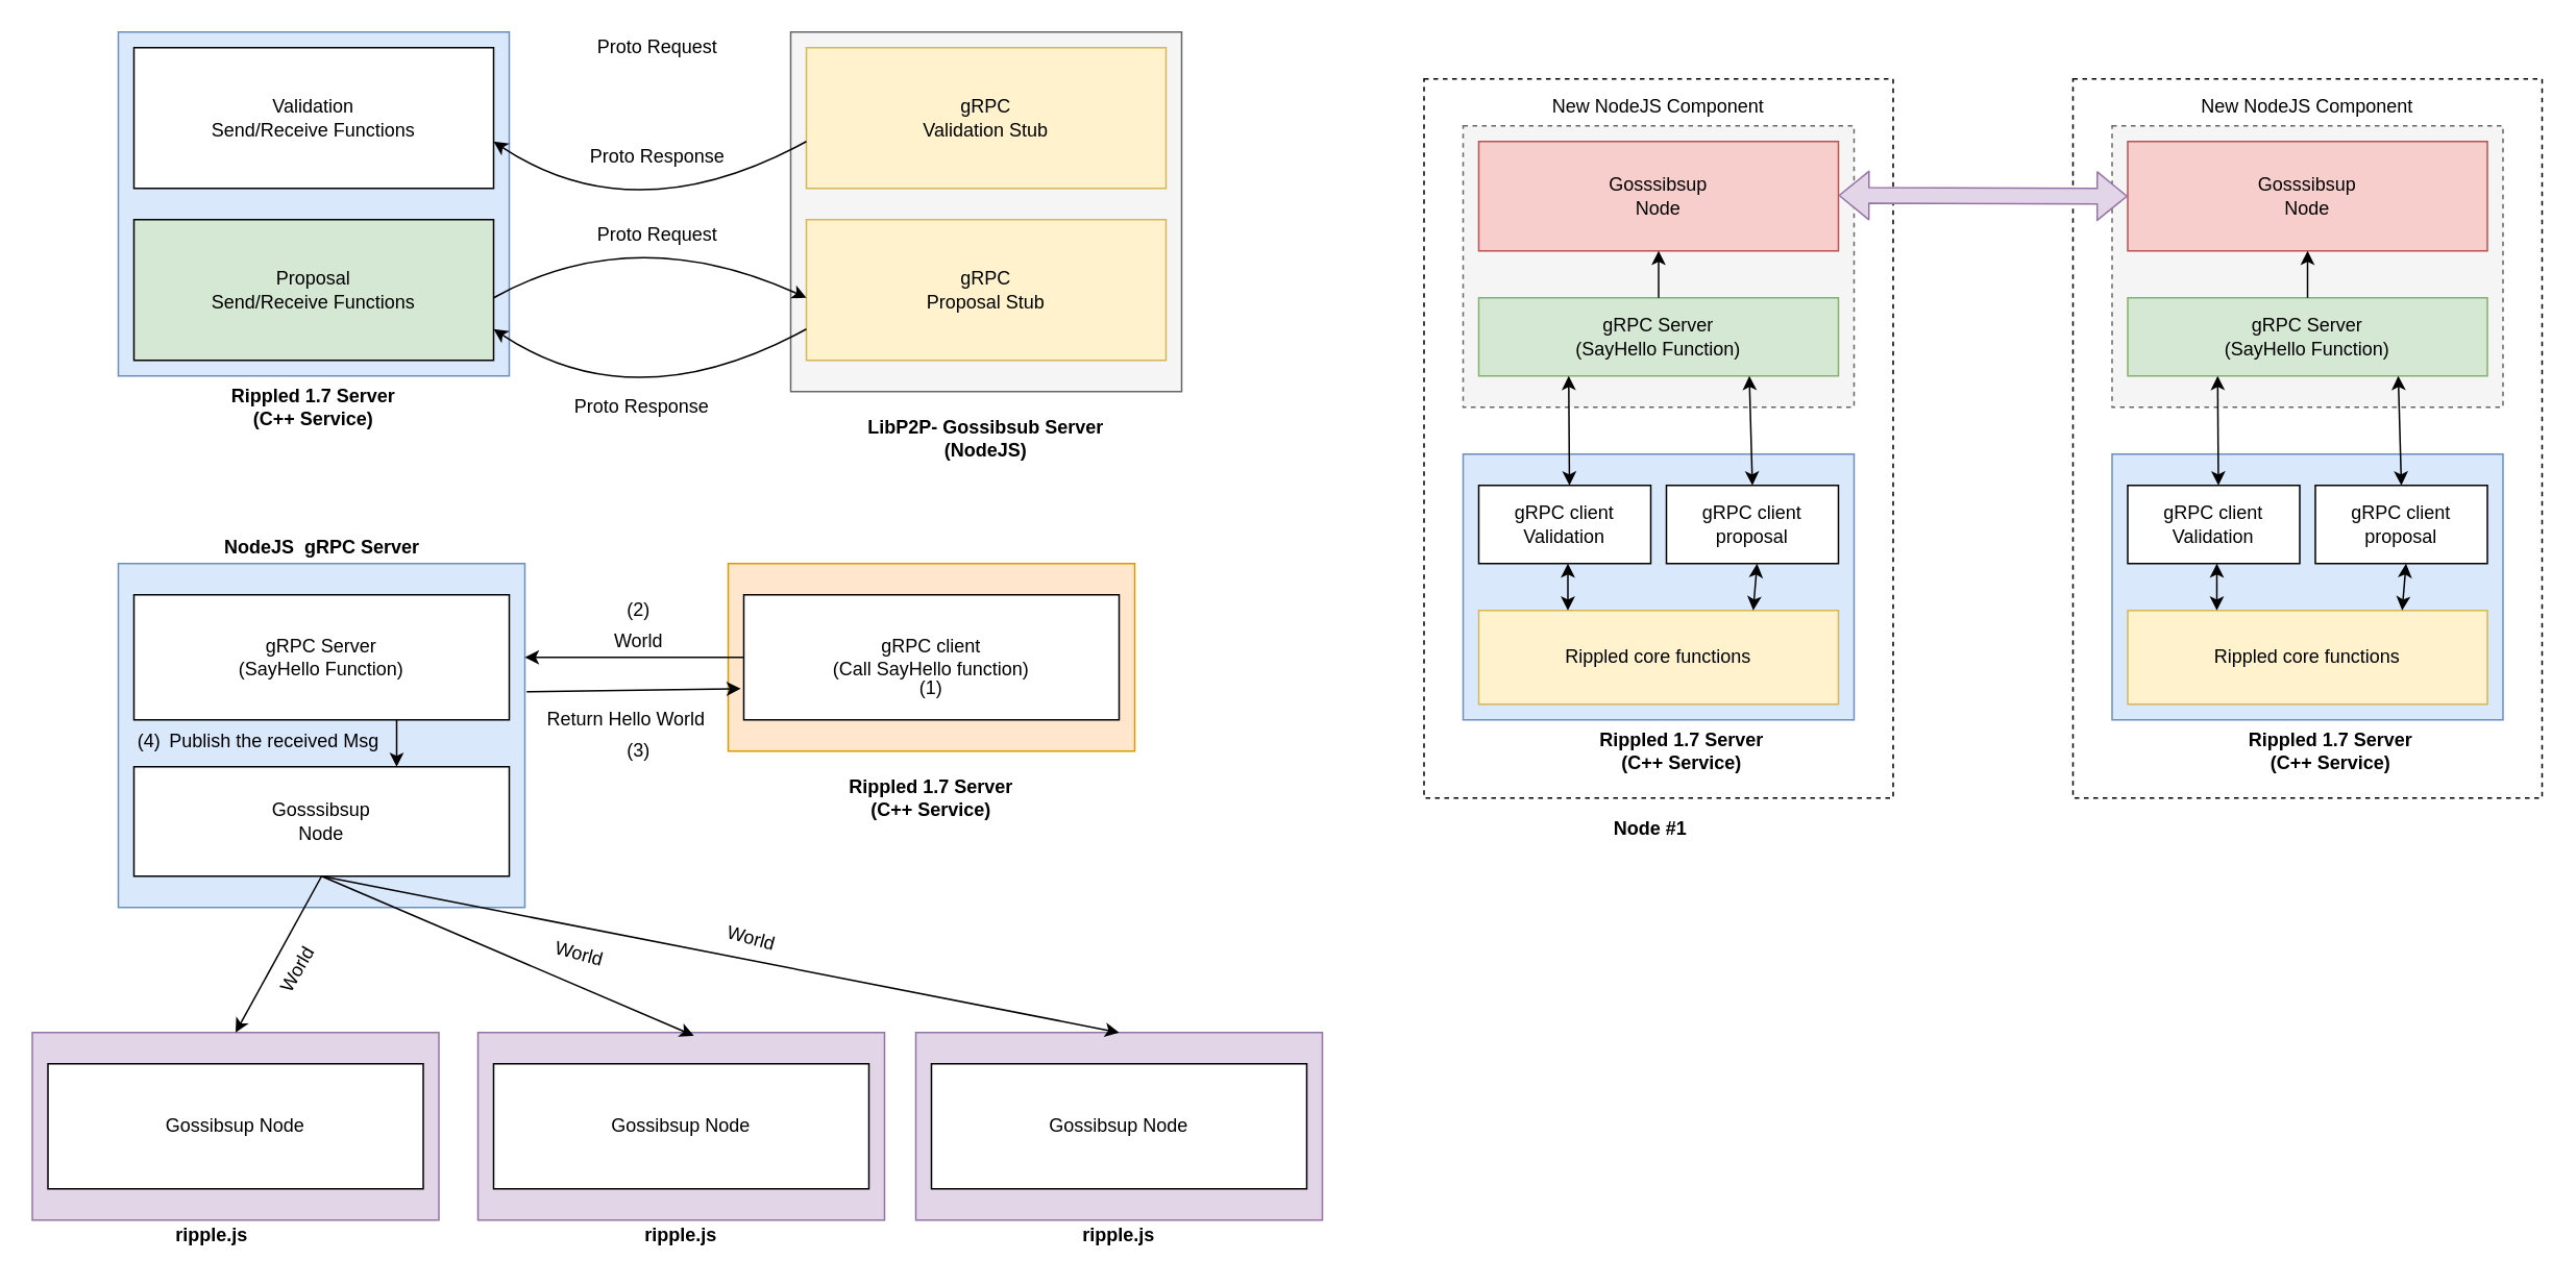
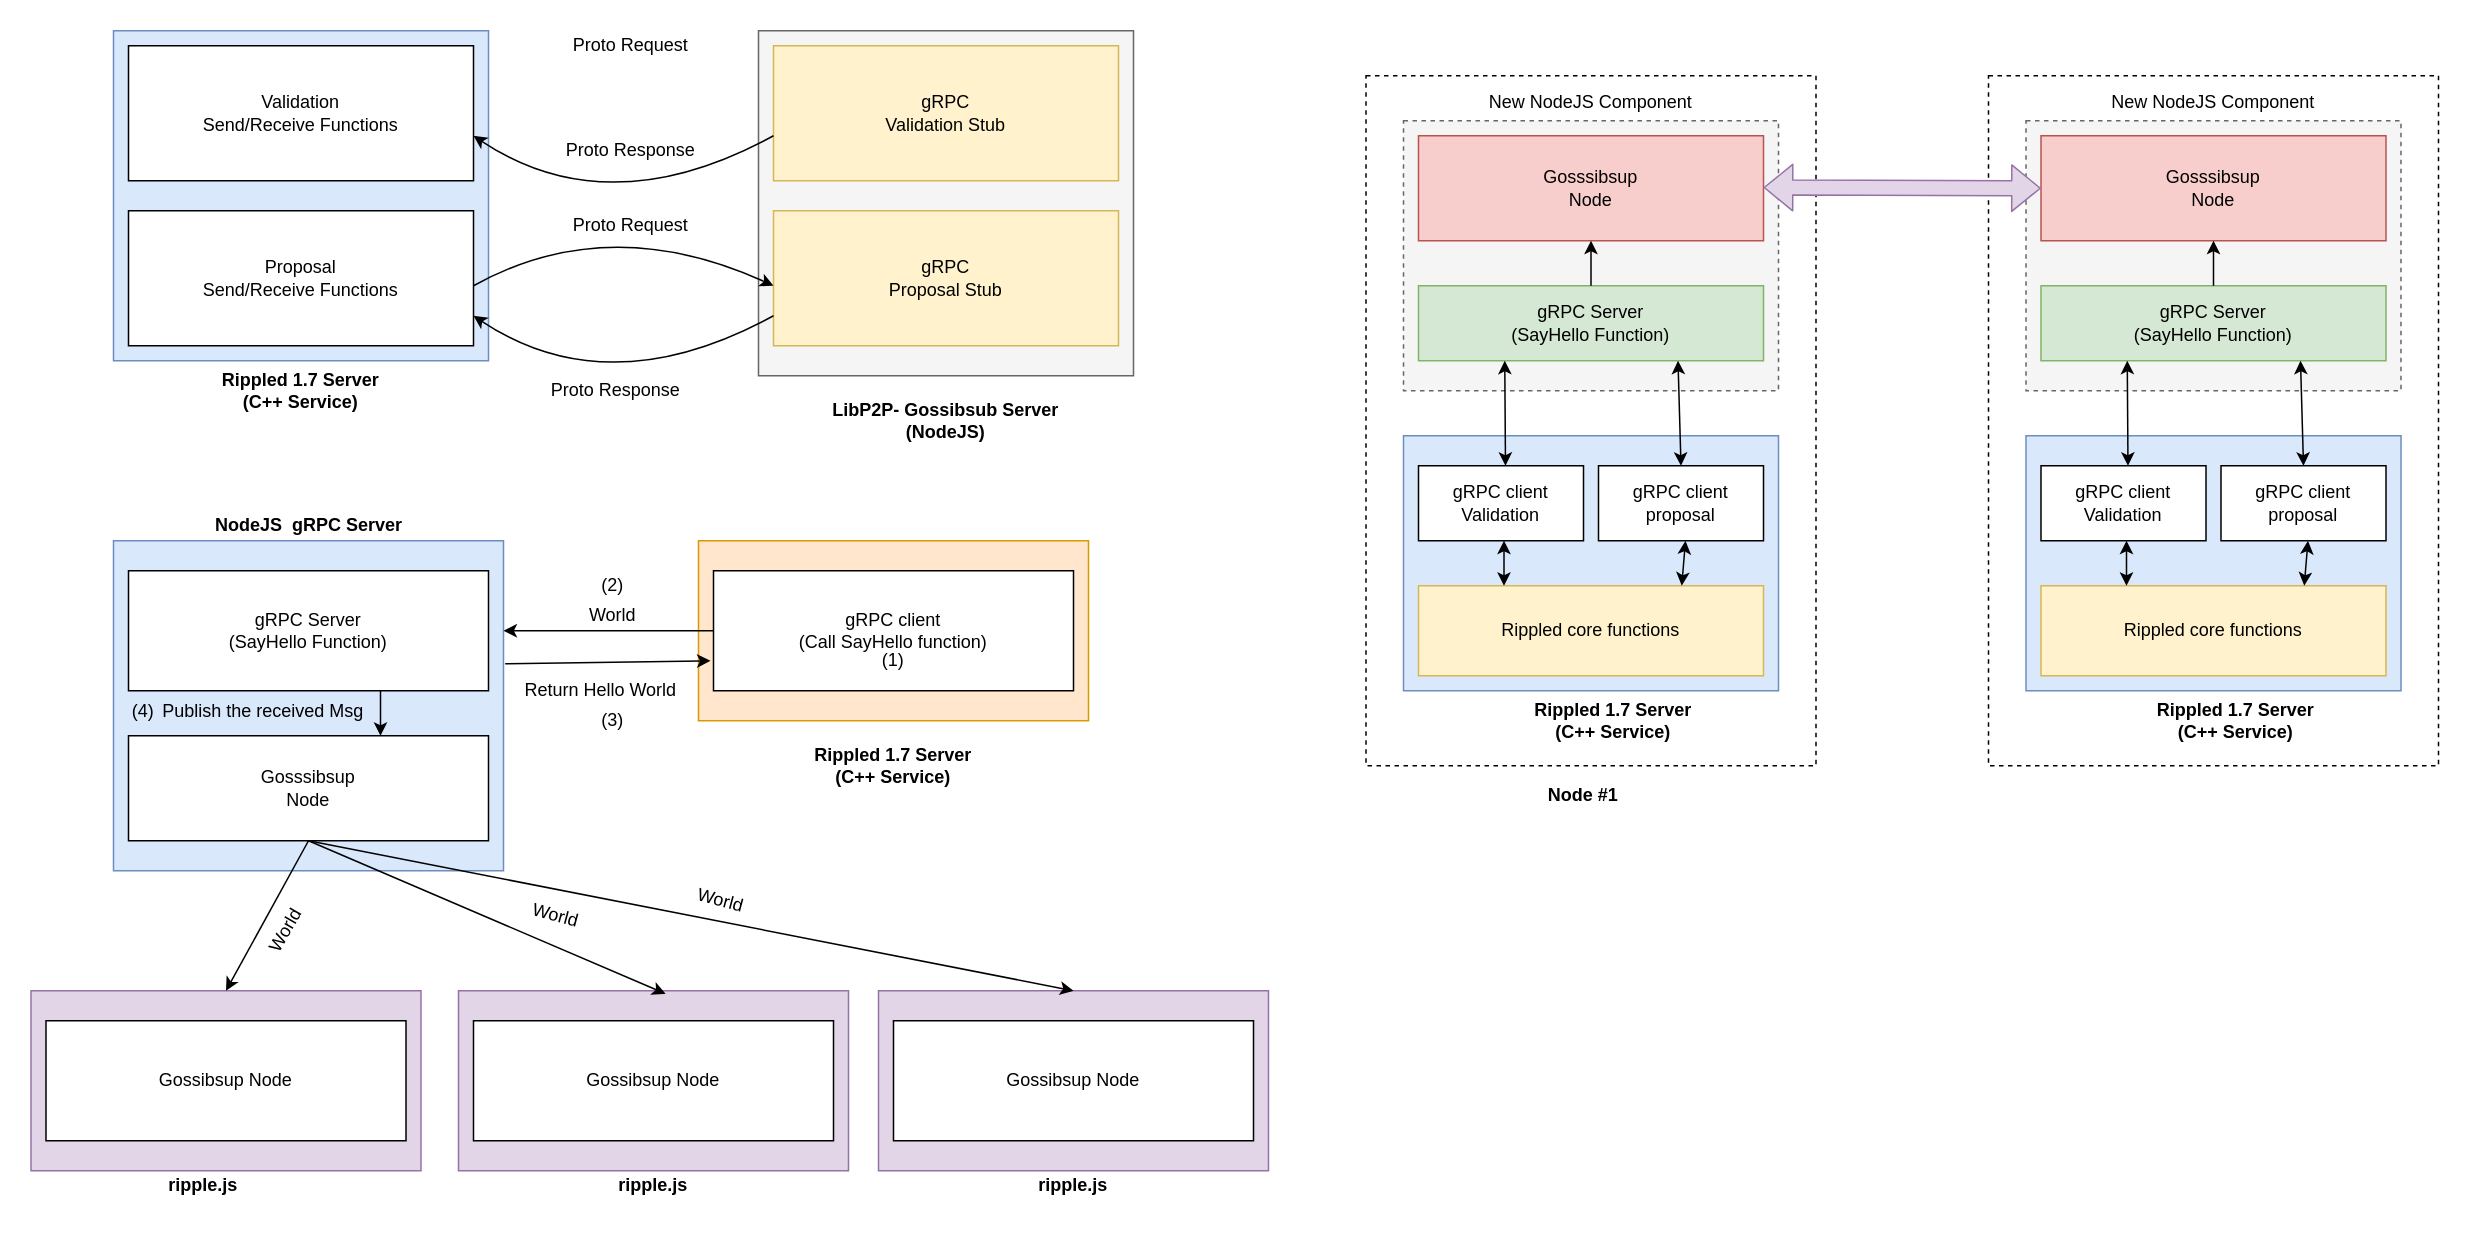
- <mxCell id="7" value="&lt;div&gt;Proposal&lt;/div&gt;&lt;div&gt; Send/Receive Functions&lt;/div&gt;" style="rounded=0;whiteSpace=wrap;html=1;fontStyle=0;fillColor=#d5e8d4;" vertex="1" parent="1"><mxGeometry x="85" y="140" width="230" height="90" as="geometry" /></mxCell>
+ <mxCell id="7" value="&lt;div&gt;Proposal&lt;/div&gt;&lt;div&gt; Send/Receive Functions&lt;/div&gt;" style="rounded=0;whiteSpace=wrap;html=1;fontStyle=0" vertex="1" parent="1"><mxGeometry x="85" y="140" width="230" height="90" as="geometry" /></mxCell>
